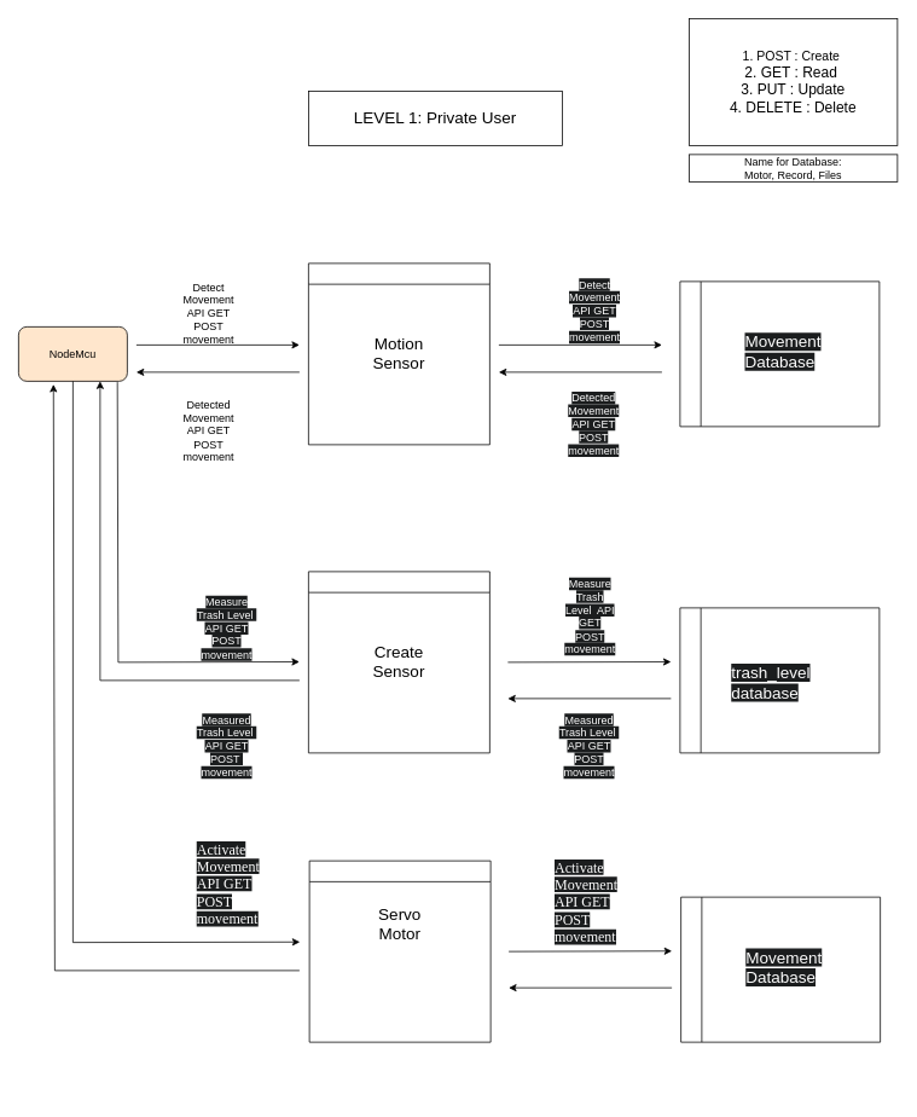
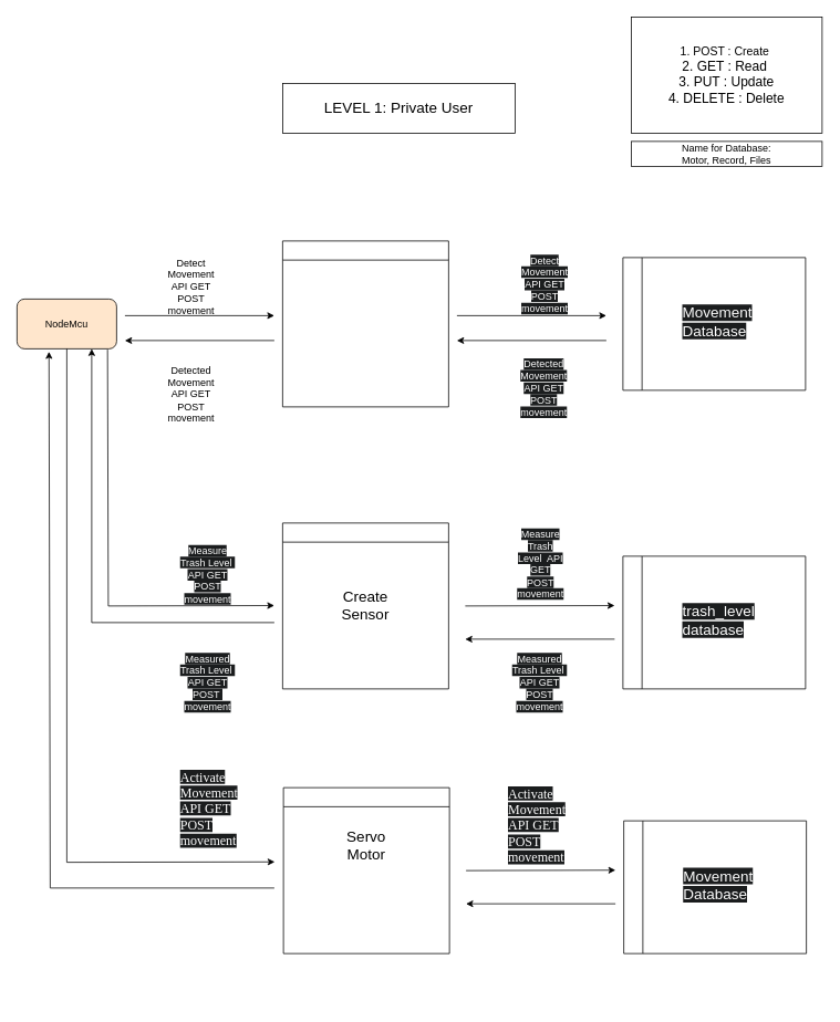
- <mxCell id="4" value="&lt;font style=&quot;font-size: 18px;&quot;&gt;Motion Sensor&lt;/font&gt;" style="text;html=1;align=center;verticalAlign=middle;whiteSpace=wrap;rounded=0;" parent="3" vertex="1"><mxGeometry x="70" y="85" width="60" height="30" as="geometry" /></mxCell>
- <mxCell id="23" value="&lt;span style=&quot;color: rgb(255, 255, 255); font-family: Helvetica; font-size: 18px; font-style: normal; font-variant-ligatures: normal; font-variant-caps: normal; font-weight: 400; letter-spacing: normal; orphans: 2; text-align: center; text-indent: 0px; text-transform: none; widows: 2; word-spacing: 0px; -webkit-text-stroke-width: 0px; white-space: normal; background-color: rgb(27, 29, 30); text-decoration-thickness: initial; text-decoration-style: initial; text-decoration-color: initial; float: none; display: inline !important;&quot;&gt;trash_level database&lt;/span&gt;" style="text;whiteSpace=wrap;html=1;" parent="22" vertex="1"><mxGeometry x="55" y="55" width="150" height="50" as="geometry" /></mxCell>
+ <mxCell id="23" value="&lt;span style=&quot;color: rgb(255, 255, 255); font-family: Helvetica; font-size: 18px; font-style: normal; font-variant-ligatures: normal; font-variant-caps: normal; font-weight: 400; letter-spacing: normal; orphans: 2; text-align: center; text-indent: 0px; text-transform: none; widows: 2; word-spacing: 0px; -webkit-text-stroke-width: 0px; white-space: normal; background-color: rgb(27, 29, 30); text-decoration-thickness: initial; text-decoration-style: initial; text-decoration-color: initial; float: none; display: inline !important;&quot;&gt;trash_level database&lt;/span&gt;" style="text;whiteSpace=wrap;html=1;" parent="22" vertex="1"><mxGeometry x="70" y="50" width="150" height="50" as="geometry" /></mxCell>
